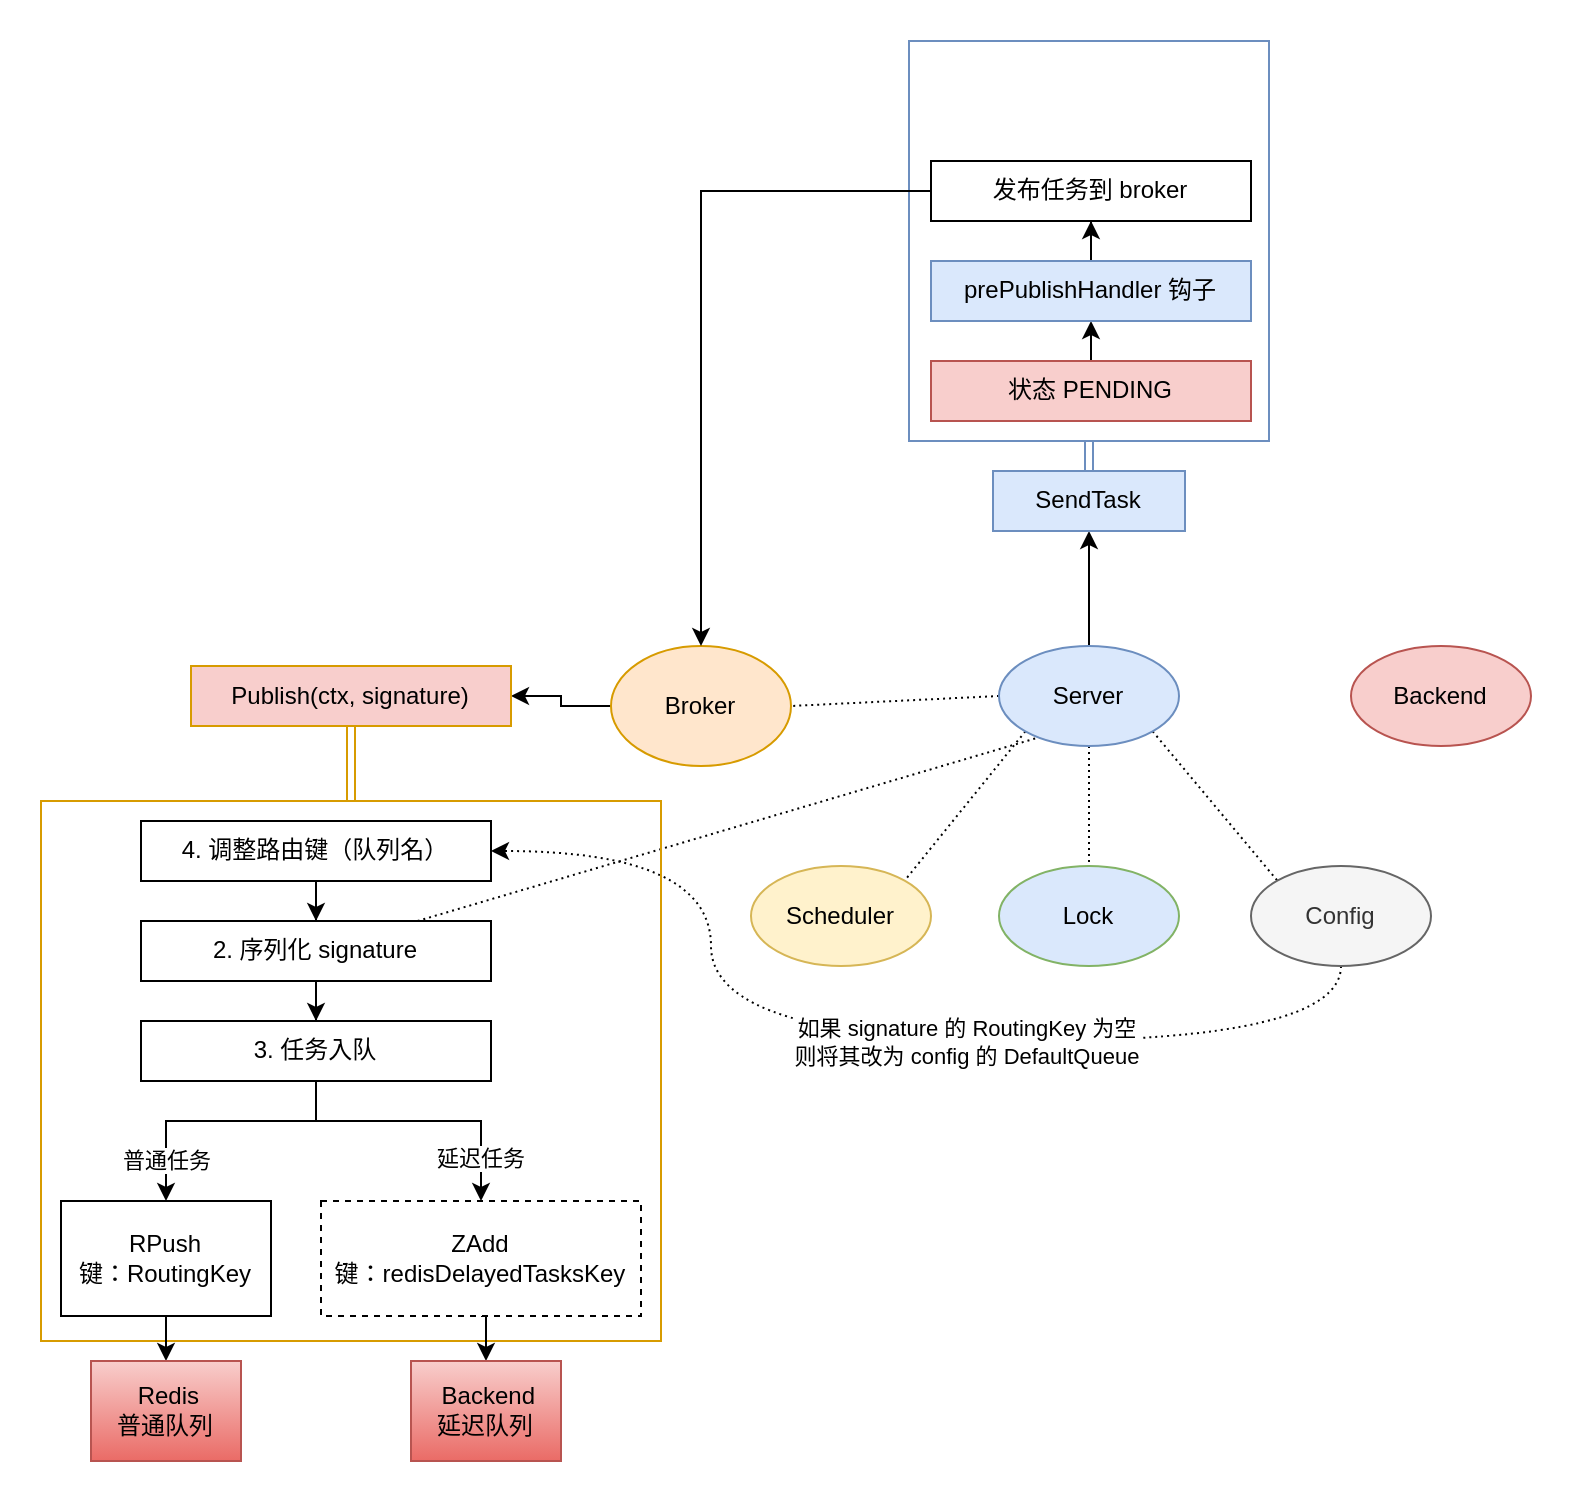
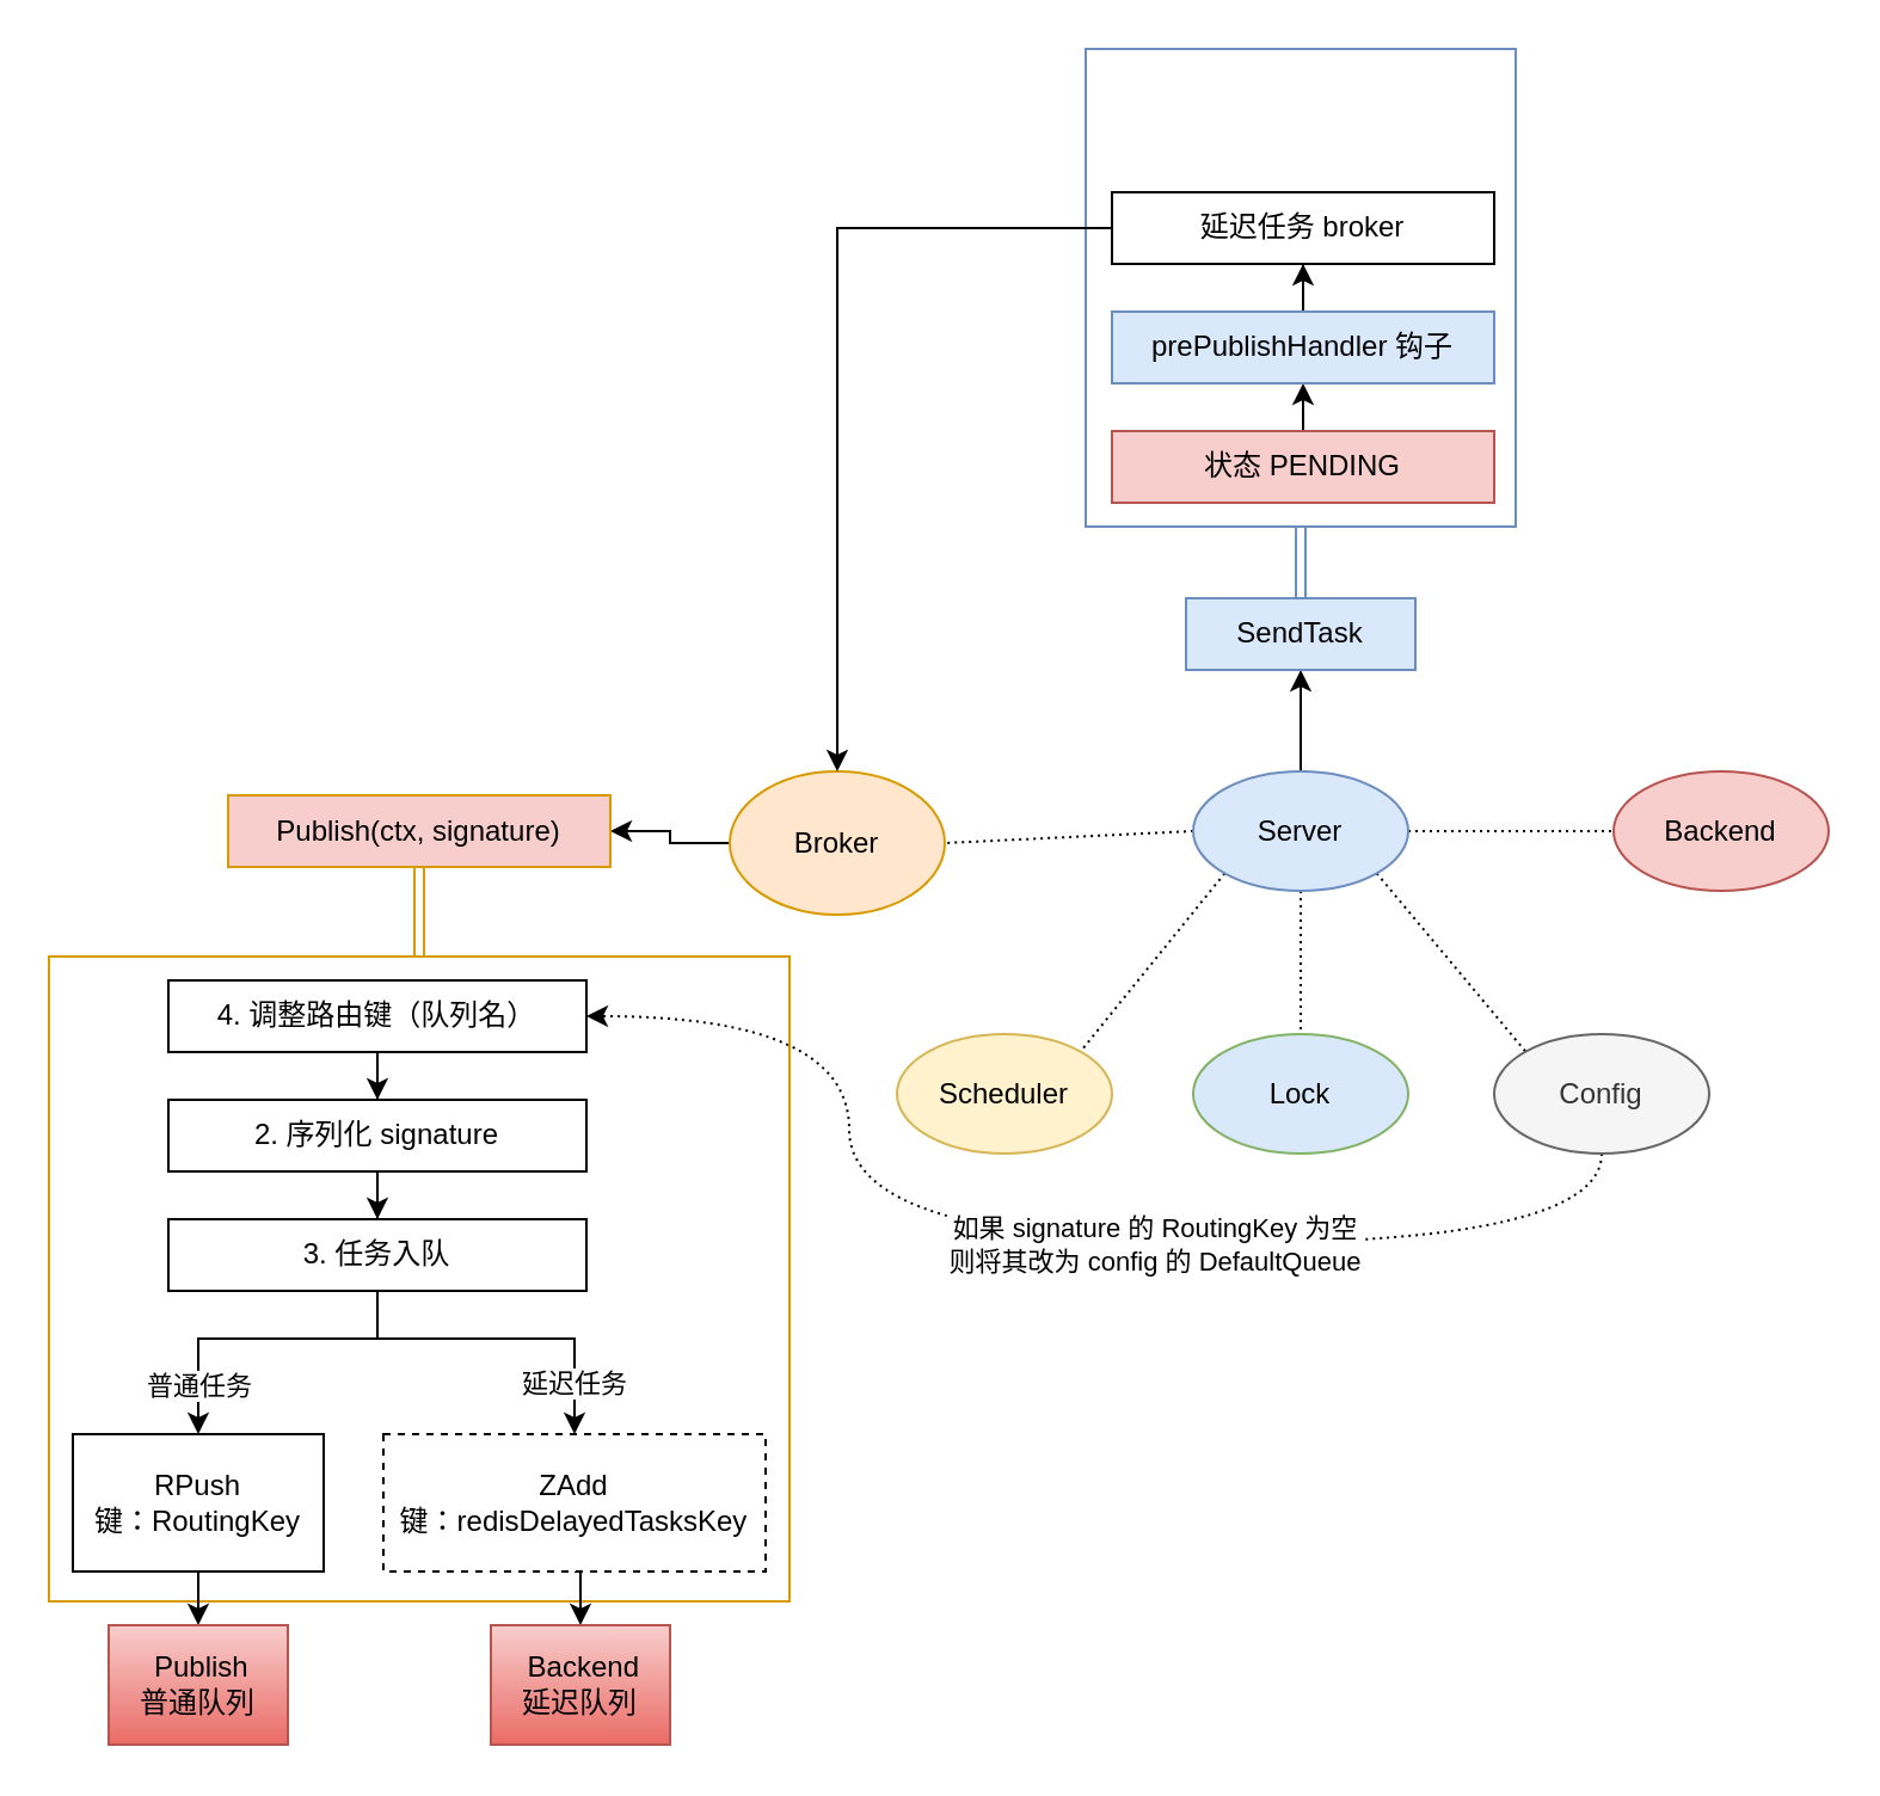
- <mxCell id="25" value="发布任务到 broker" style="rounded=0;whiteSpace=wrap;html=1;" vertex="1" parent="1"><mxGeometry x="465" y="80" width="160" height="30" as="geometry" /></mxCell>
+ <mxCell id="25" value="延迟任务 broker" style="rounded=0;whiteSpace=wrap;html=1;" vertex="1" parent="1"><mxGeometry x="465" y="80" width="160" height="30" as="geometry" /></mxCell>
- <mxCell id="18" value="SendTask" style="rounded=0;whiteSpace=wrap;html=1;fillColor=#dae8fc;strokeColor=#6C8EBF;" vertex="1" parent="1"><mxGeometry x="496" y="235" width="96" height="30" as="geometry" /></mxCell>
+ <mxCell id="18" value="SendTask" style="rounded=0;whiteSpace=wrap;html=1;fillColor=#dae8fc;strokeColor=#6C8EBF;" vertex="1" parent="1"><mxGeometry x="496" y="250" width="96" height="30" as="geometry" /></mxCell>
- <mxCell id="3" style="rounded=0;orthogonalLoop=1;jettySize=auto;html=1;endArrow=none;startFill=0;exitX=1;exitY=0.5;exitDx=0;exitDy=0;dashed=1;dashPattern=1 2;" edge="1" parent="1" source="8" target="30"><mxGeometry relative="1" as="geometry" /></mxCell>
+ <mxCell id="3" style="rounded=0;orthogonalLoop=1;jettySize=auto;html=1;entryX=0;entryY=0.5;entryDx=0;entryDy=0;endArrow=none;startFill=0;exitX=1;exitY=0.5;exitDx=0;exitDy=0;dashed=1;dashPattern=1 2;" edge="1" parent="1" source="8" target="11"><mxGeometry relative="1" as="geometry" /></mxCell>
- <mxCell id="42" value="&amp;nbsp;Redis&lt;div&gt;普通队列&lt;/div&gt;" style="rounded=0;whiteSpace=wrap;html=1;fillColor=#f8cecc;gradientColor=#ea6b66;strokeColor=#b85450;" vertex="1" parent="1"><mxGeometry x="45" y="680" width="75" height="50" as="geometry" /></mxCell>
+ <mxCell id="42" value="&amp;nbsp;Publish&lt;div&gt;普通队列&lt;/div&gt;" style="rounded=0;whiteSpace=wrap;html=1;fillColor=#f8cecc;gradientColor=#ea6b66;strokeColor=#b85450;" vertex="1" parent="1"><mxGeometry x="45" y="680" width="75" height="50" as="geometry" /></mxCell>
